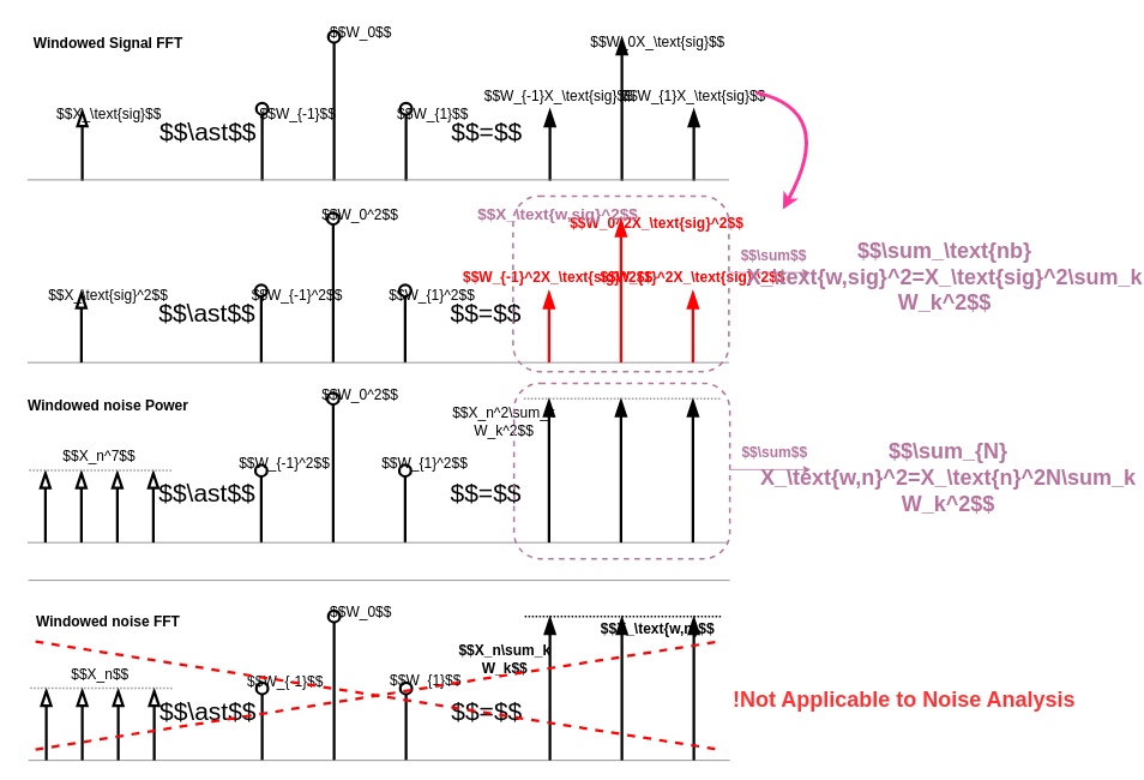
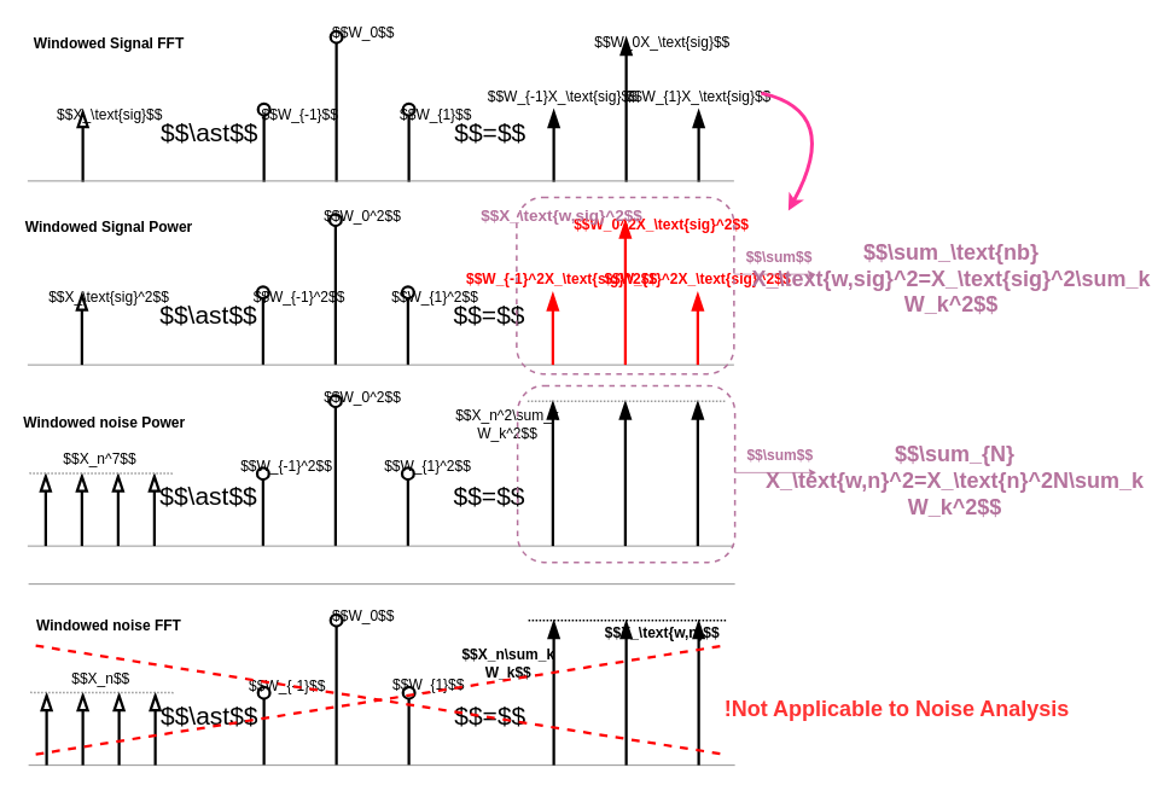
+ <mxCell id="40" value="&lt;b&gt;&lt;font style=&quot;font-size: 16px;&quot;&gt;Windowed Signal Power&lt;/font&gt;&lt;/b&gt;" style="text;html=1;align=center;verticalAlign=middle;whiteSpace=wrap;rounded=0;" parent="1" vertex="1"><mxGeometry x="20" y="235" width="200" height="30" as="geometry" /></mxCell>
- <mxCell id="39" value="&lt;b&gt;&lt;font style=&quot;font-size: 16px;&quot;&gt;Windowed noise Power&lt;/font&gt;&lt;/b&gt;" style="text;html=1;align=center;verticalAlign=middle;whiteSpace=wrap;rounded=0;" parent="1" vertex="1"><mxGeometry x="20" y="435" width="200" height="30" as="geometry" /></mxCell>
+ <mxCell id="39" value="&lt;b&gt;&lt;font style=&quot;font-size: 16px;&quot;&gt;Windowed noise Power&lt;/font&gt;&lt;/b&gt;" style="text;html=1;align=center;verticalAlign=middle;whiteSpace=wrap;rounded=0;" parent="1" vertex="1"><mxGeometry x="15" y="450" width="200" height="30" as="geometry" /></mxCell>
- <mxCell id="94" value="&lt;font color=&quot;#ff3333&quot; style=&quot;&quot;&gt;&lt;span style=&quot;font-size: 24px;&quot;&gt;&lt;b&gt;!Not Applicable to&amp;nbsp;Noise Analysis&lt;/b&gt;&lt;/span&gt;&lt;/font&gt;" style="text;html=1;align=center;verticalAlign=middle;whiteSpace=wrap;rounded=0;" parent="1" vertex="1"><mxGeometry x="810" y="762" width="390" height="30" as="geometry" /></mxCell>
+ <mxCell id="94" value="&lt;font color=&quot;#ff3333&quot; style=&quot;&quot;&gt;&lt;span style=&quot;font-size: 24px;&quot;&gt;&lt;b&gt;!Not Applicable to&amp;nbsp;Noise Analysis&lt;/b&gt;&lt;/span&gt;&lt;/font&gt;" style="text;html=1;align=center;verticalAlign=middle;whiteSpace=wrap;rounded=0;" parent="1" vertex="1"><mxGeometry x="795" y="767" width="390" height="30" as="geometry" /></mxCell>
